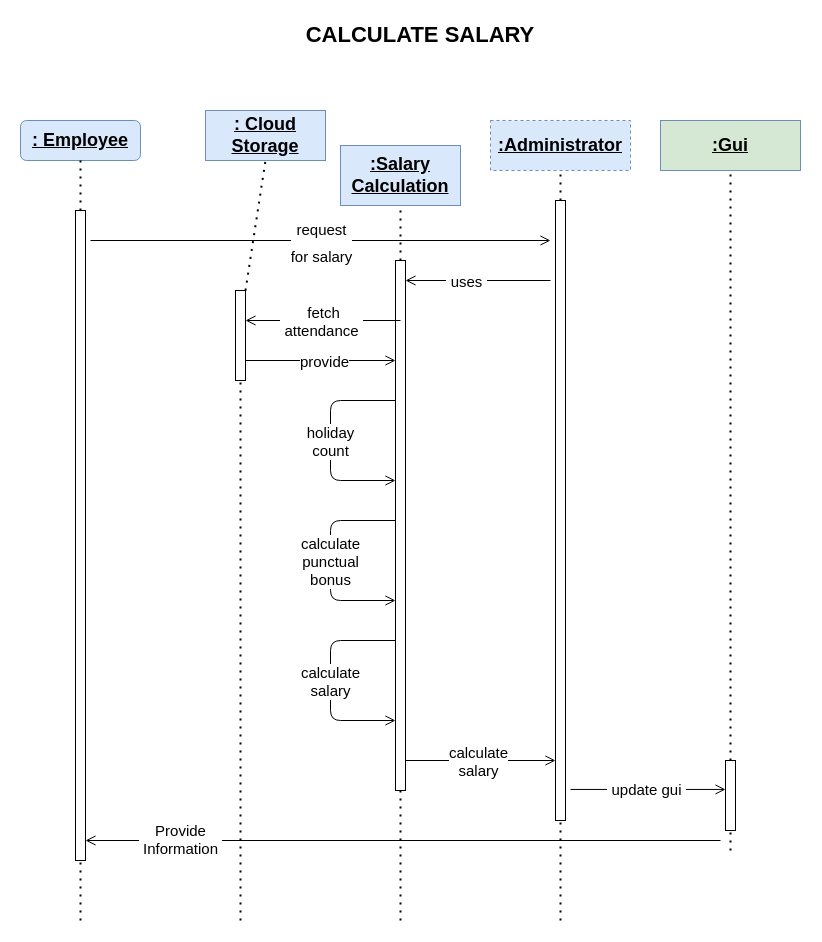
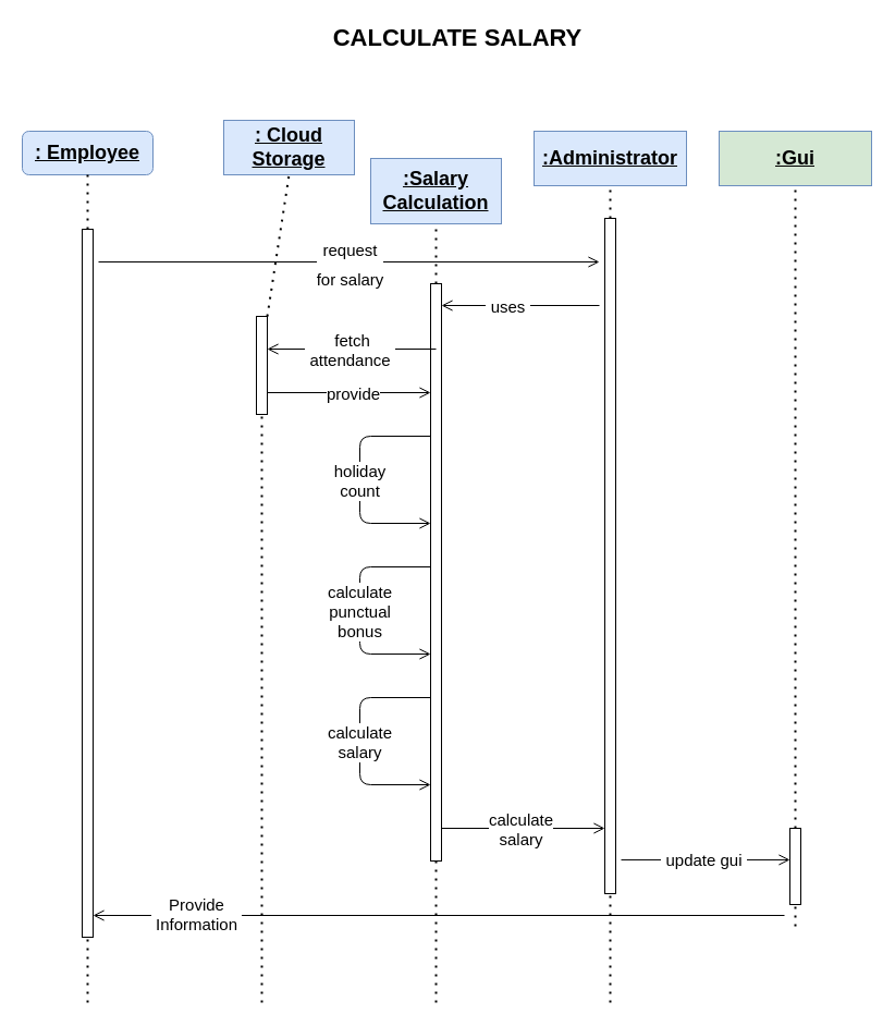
- <mxCell id="4" value="&lt;u&gt;&lt;b&gt;:Administrator&lt;br&gt;&lt;/b&gt;&lt;/u&gt;" style="rounded=0;whiteSpace=wrap;html=1;fontFamily=Helvetica;fontSize=18;fillColor=#dae8fc;strokeColor=#6c8ebf;dashed=1;" vertex="1" parent="1"><mxGeometry x="490" y="120" width="140" height="50" as="geometry" /></mxCell>
+ <mxCell id="4" value="&lt;u&gt;&lt;b&gt;:Administrator&lt;br&gt;&lt;/b&gt;&lt;/u&gt;" style="rounded=0;whiteSpace=wrap;html=1;fontFamily=Helvetica;fontSize=18;fillColor=#dae8fc;strokeColor=#6c8ebf;" vertex="1" parent="1"><mxGeometry x="490" y="120" width="140" height="50" as="geometry" /></mxCell>
